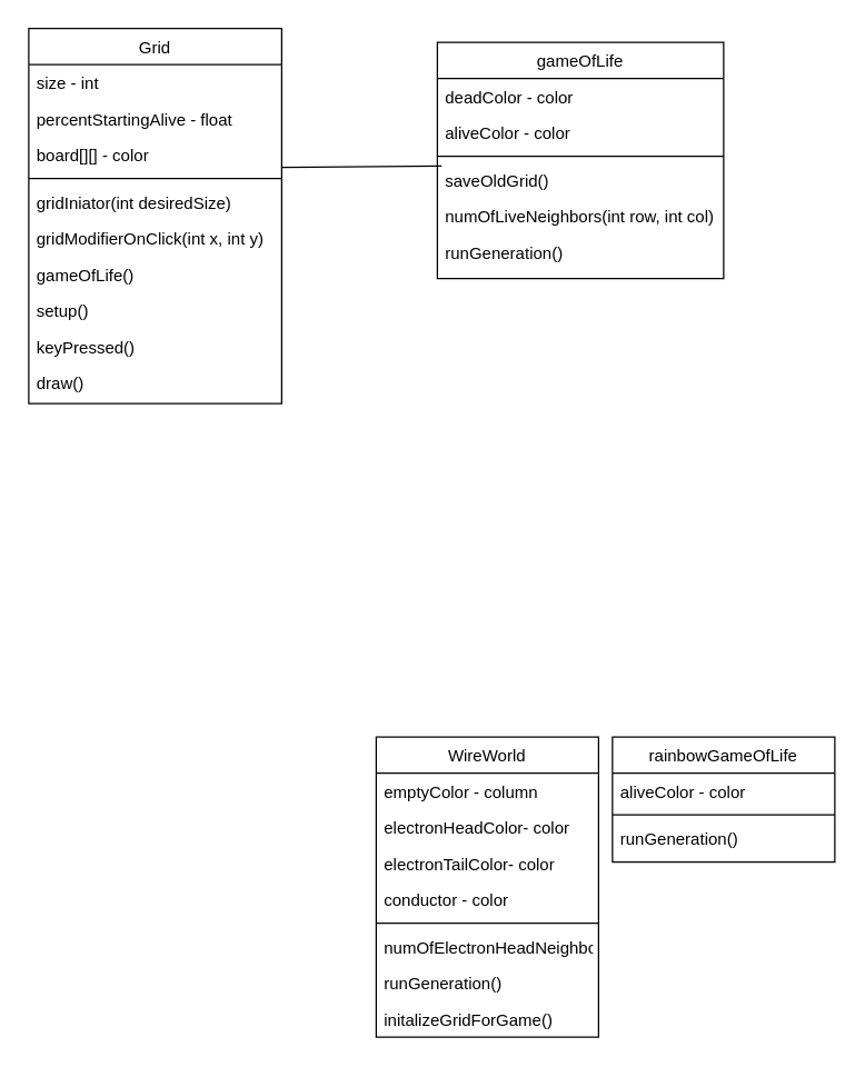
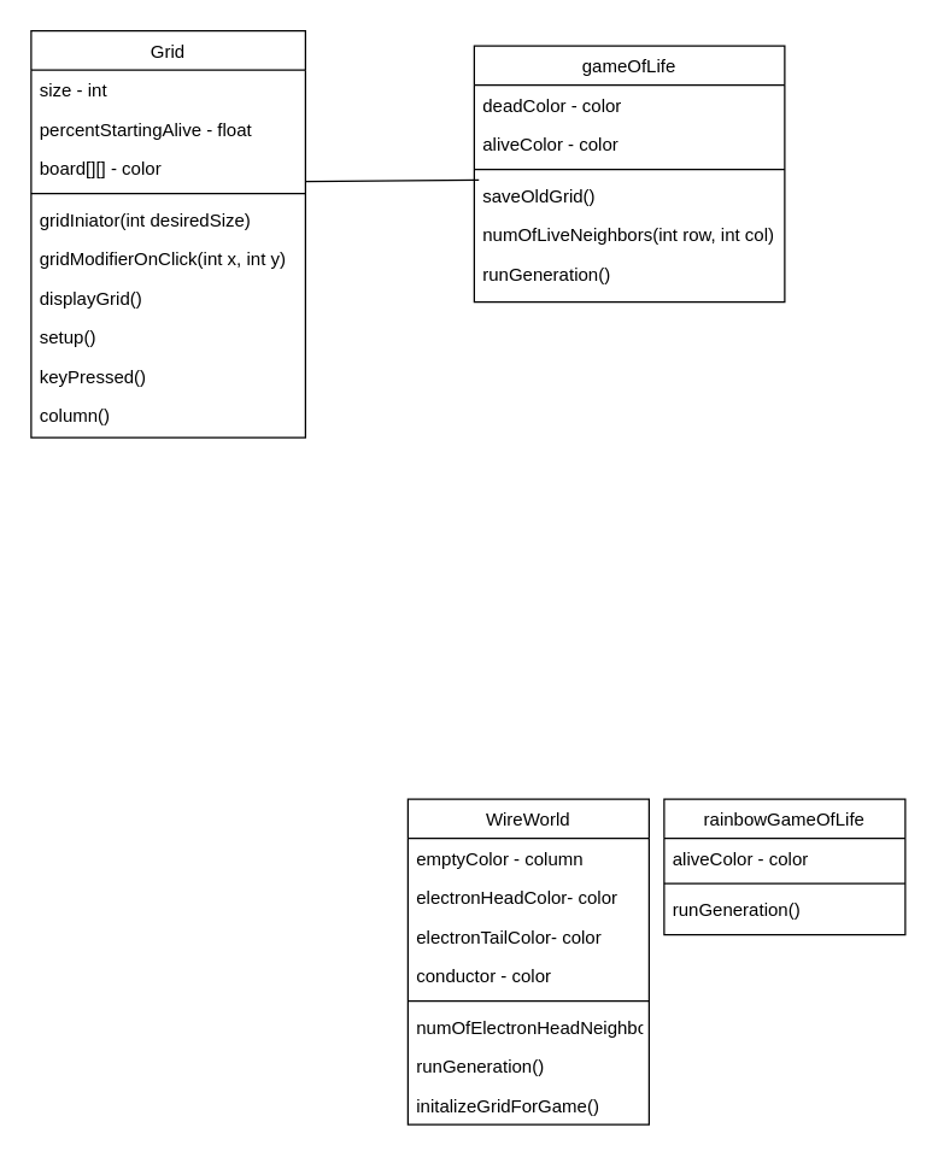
- <mxCell id="9" value="gameOfLife()" style="text;align=left;verticalAlign=top;spacingLeft=4;spacingRight=4;overflow=hidden;rotatable=0;points=[[0,0.5],[1,0.5]];portConstraint=eastwest;" parent="2" vertex="1"><mxGeometry y="164" width="182" height="26" as="geometry" /></mxCell>
+ <mxCell id="9" value="displayGrid()" style="text;align=left;verticalAlign=top;spacingLeft=4;spacingRight=4;overflow=hidden;rotatable=0;points=[[0,0.5],[1,0.5]];portConstraint=eastwest;" parent="2" vertex="1"><mxGeometry y="164" width="182" height="26" as="geometry" /></mxCell>
- <mxCell id="12" value="draw()" style="text;align=left;verticalAlign=top;spacingLeft=4;spacingRight=4;overflow=hidden;rotatable=0;points=[[0,0.5],[1,0.5]];portConstraint=eastwest;" vertex="1" parent="2"><mxGeometry y="242" width="182" height="26" as="geometry" /></mxCell>
+ <mxCell id="12" value="column()" style="text;align=left;verticalAlign=top;spacingLeft=4;spacingRight=4;overflow=hidden;rotatable=0;points=[[0,0.5],[1,0.5]];portConstraint=eastwest;" vertex="1" parent="2"><mxGeometry y="242" width="182" height="26" as="geometry" /></mxCell>
